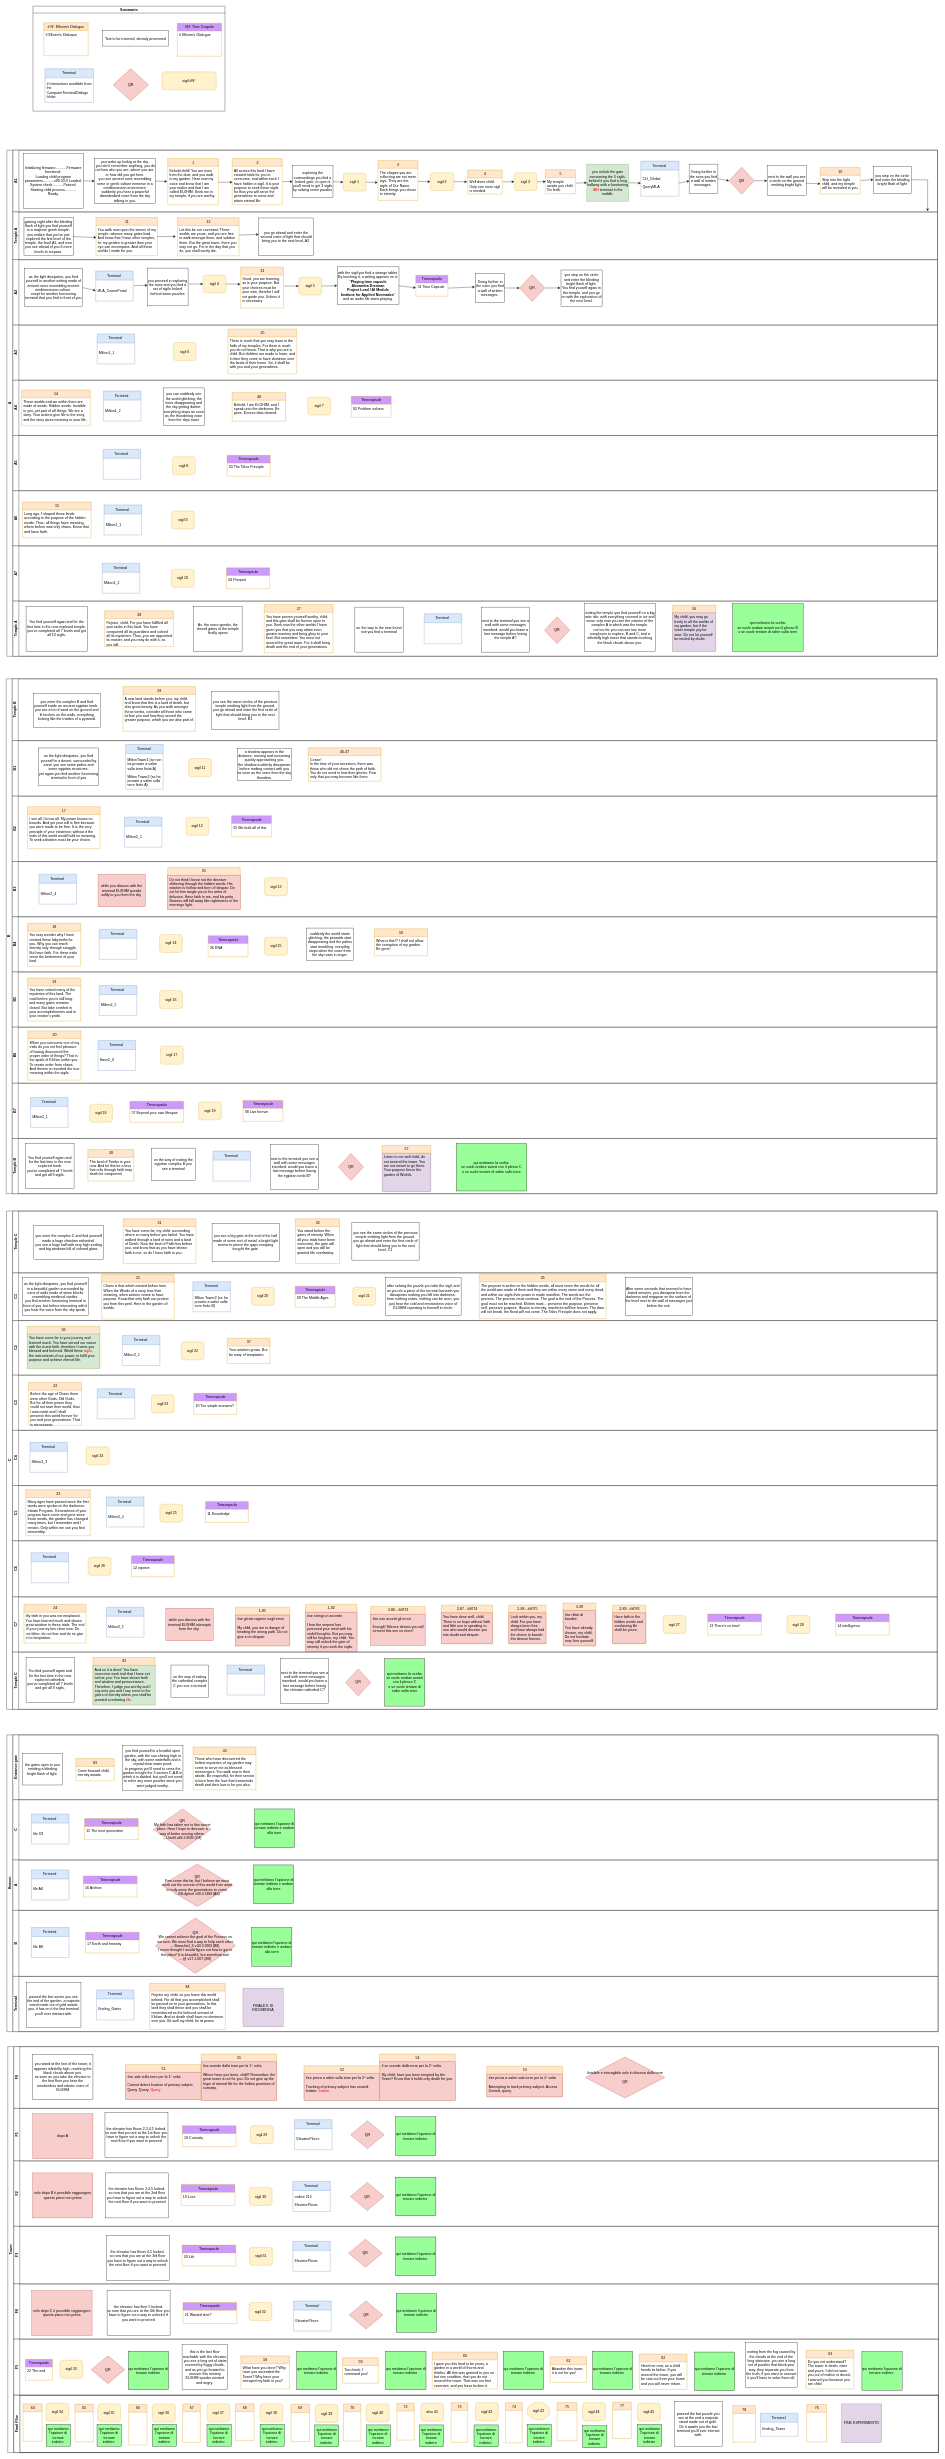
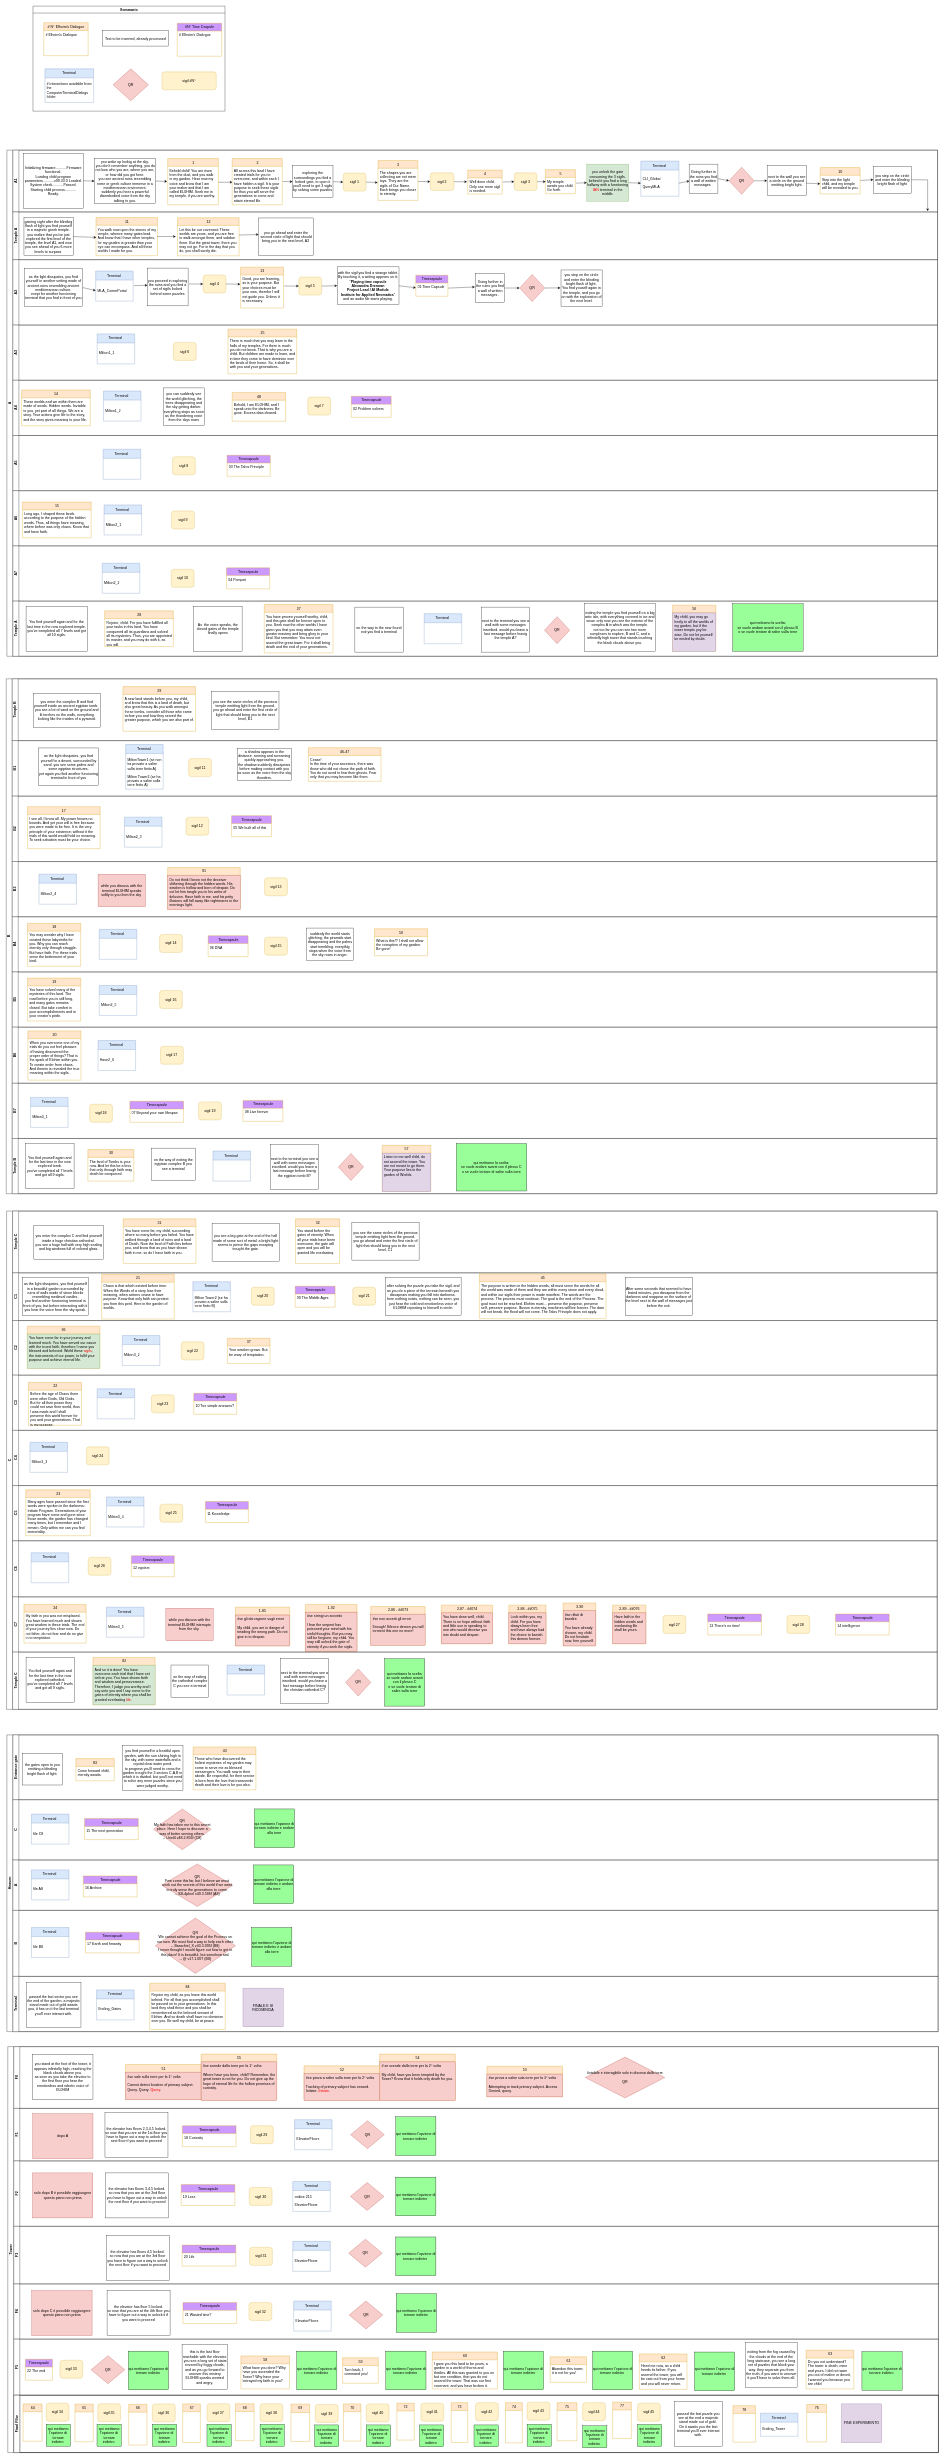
- <mxCell id="464" value="sigil 43" style="ellipse;whiteSpace=wrap;html=1;fillColor=#fff2cc;strokeColor=#d6b656;" vertex="1" parent="426"><mxGeometry x="1711" y="23" width="76" height="60" as="geometry" /></mxCell>
+ <mxCell id="464" value="sigil 43" style="rounded=1;whiteSpace=wrap;html=1;fillColor=#fff2cc;strokeColor=#d6b656;" vertex="1" parent="426"><mxGeometry x="1711" y="23" width="76" height="60" as="geometry" /></mxCell>
- <mxCell id="459" value="also 41" style="rounded=1;whiteSpace=wrap;html=1;fillColor=#fff2cc;strokeColor=#d6b656;" vertex="1" parent="426"><mxGeometry x="1357" y="26.5" width="76" height="60" as="geometry" /></mxCell>
+ <mxCell id="459" value="sigil 41" style="rounded=1;whiteSpace=wrap;html=1;fillColor=#fff2cc;strokeColor=#d6b656;" vertex="1" parent="426"><mxGeometry x="1357" y="26.5" width="76" height="60" as="geometry" /></mxCell>
